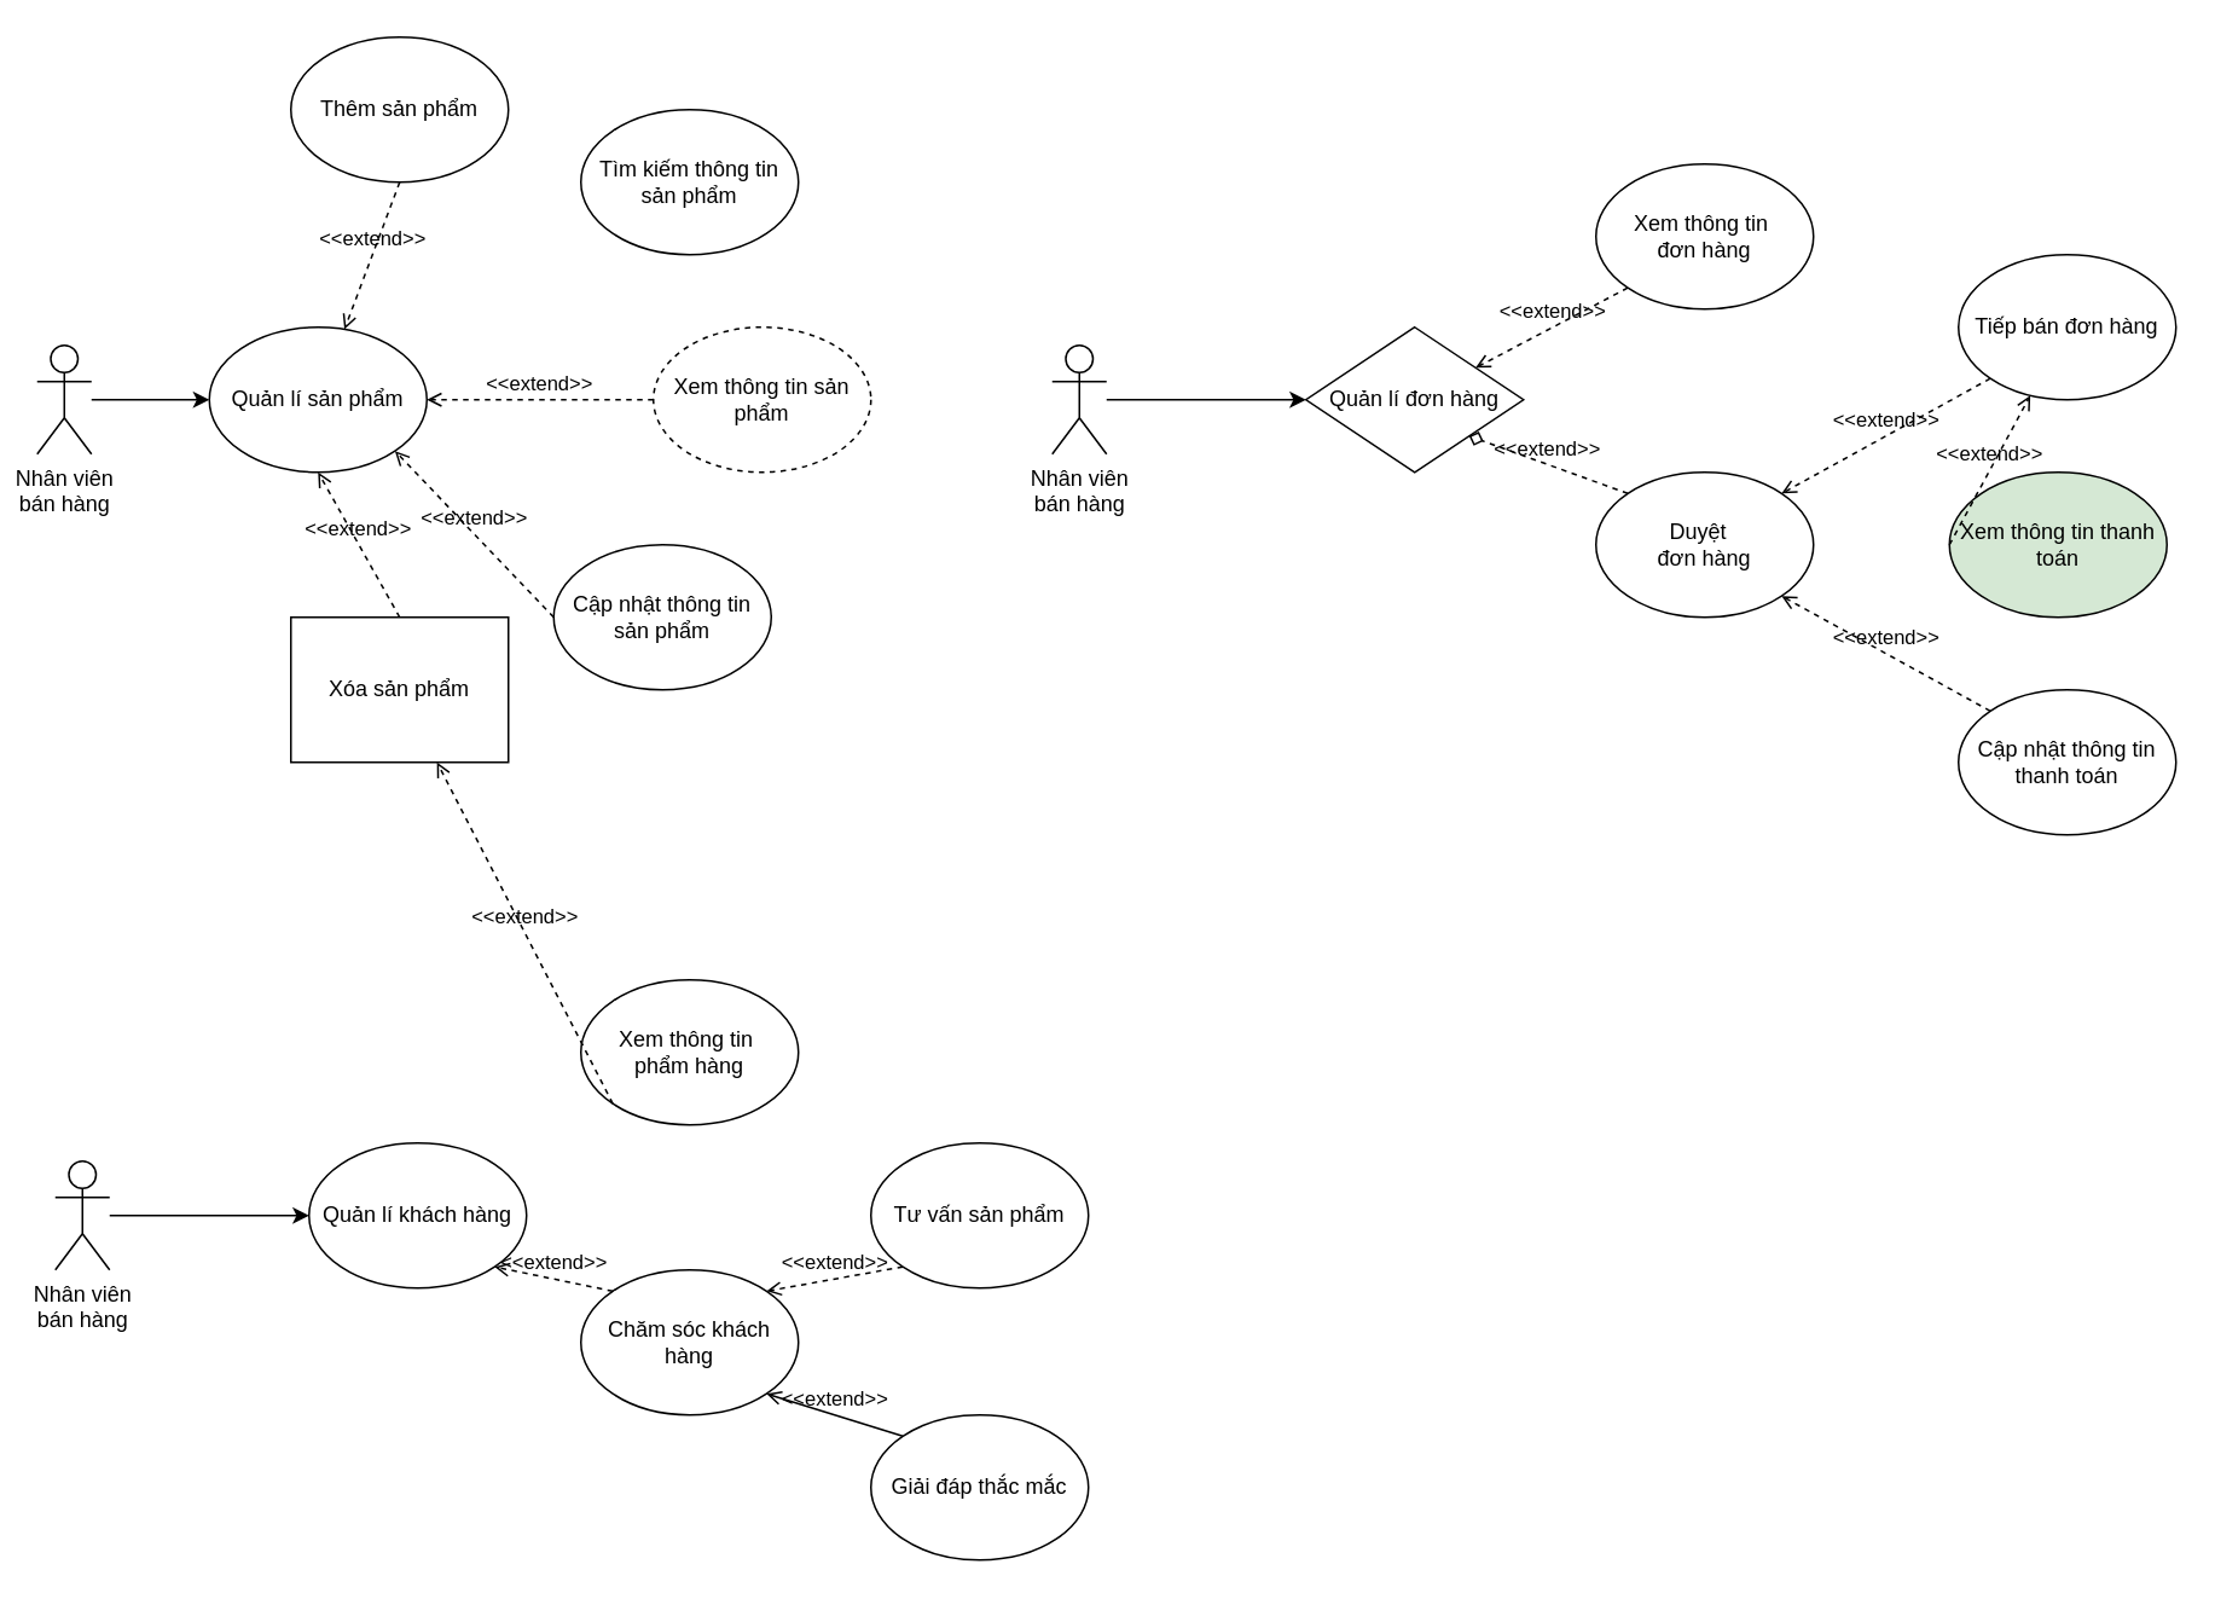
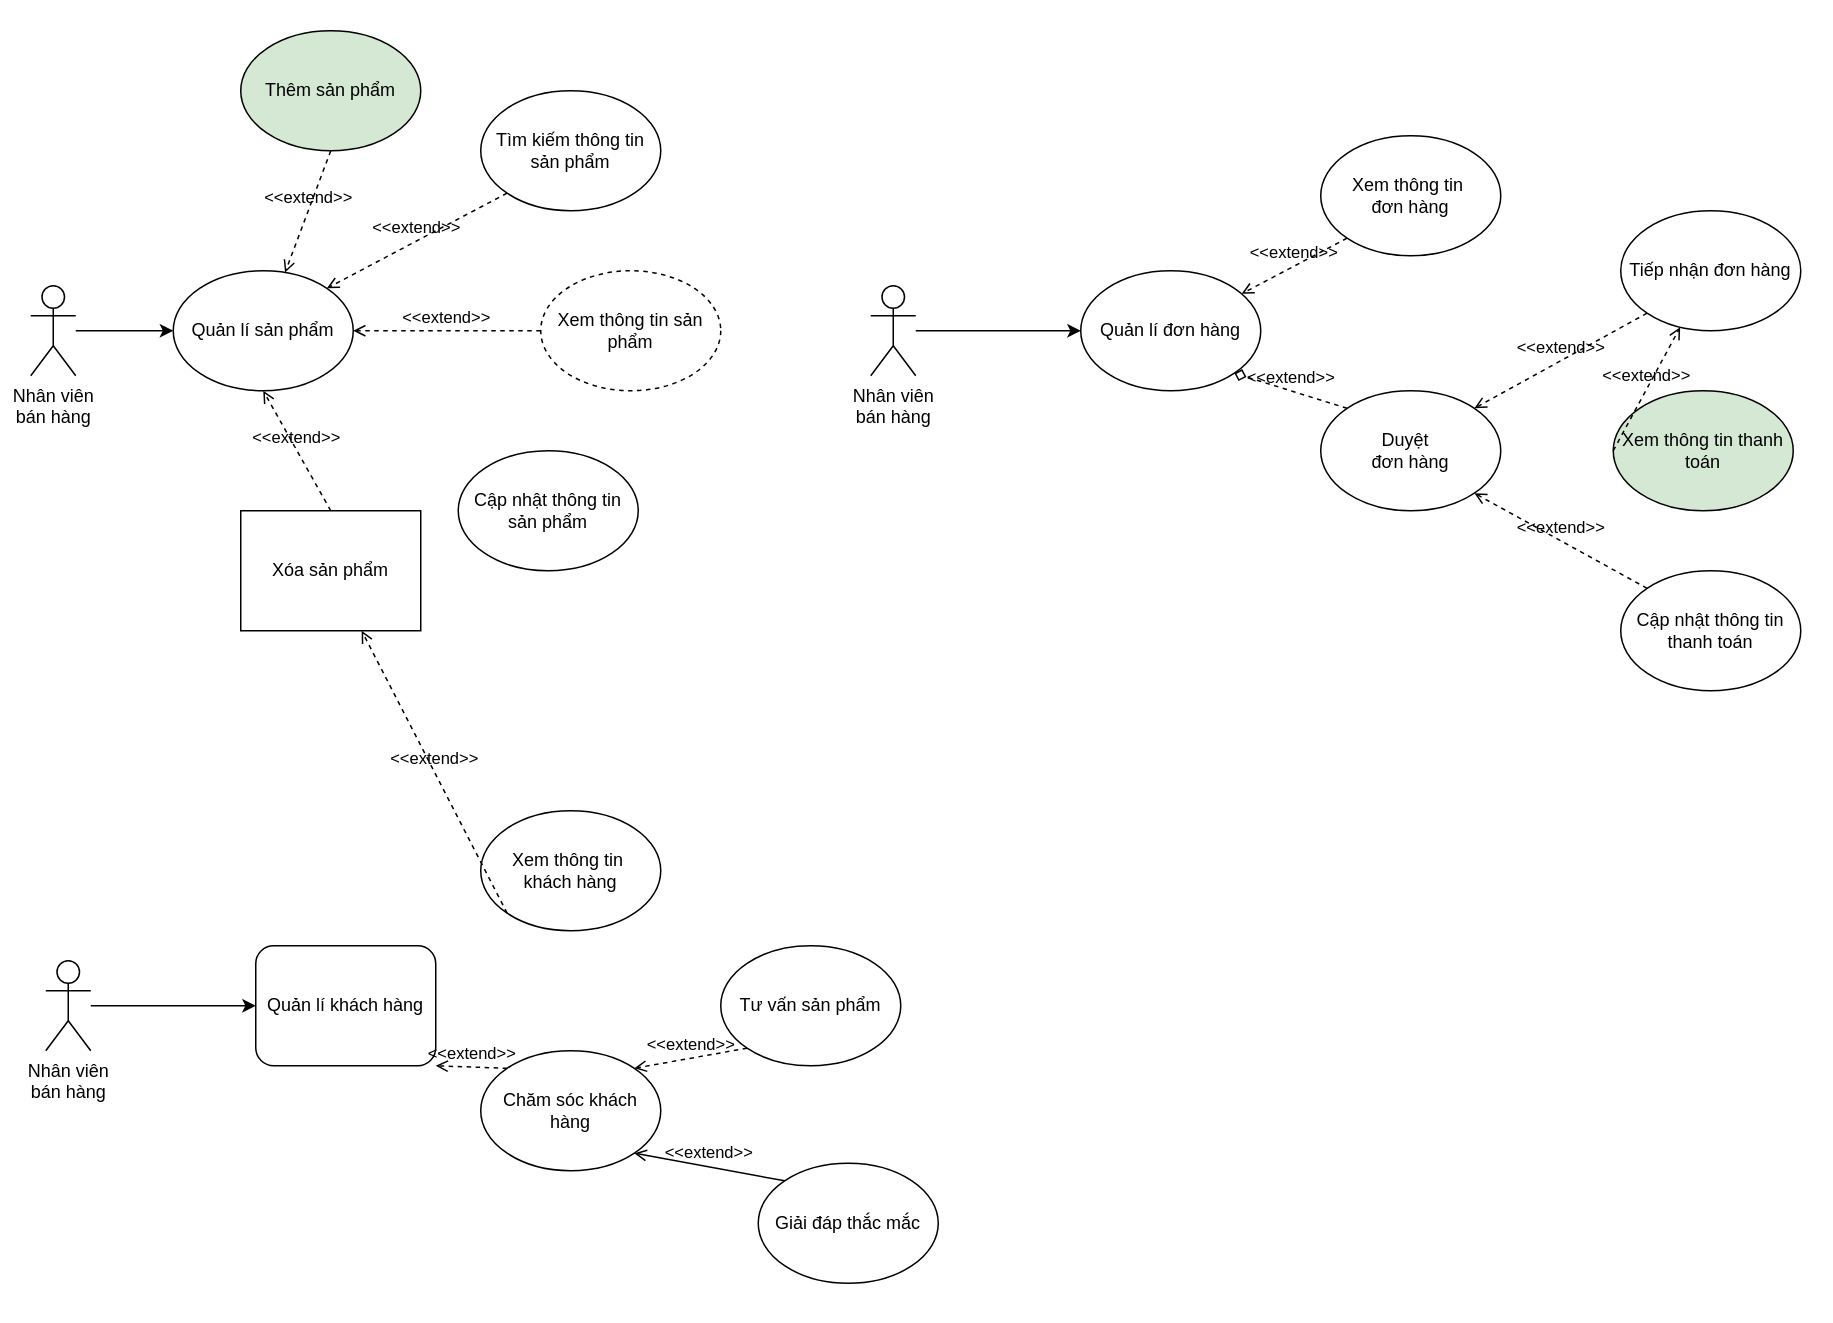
- <mxCell id="5" value="Thêm sản phẩm" style="ellipse;whiteSpace=wrap;html=1;" vertex="1" parent="1"><mxGeometry x="160" y="20" width="120" height="80" as="geometry" /></mxCell>
+ <mxCell id="5" value="Thêm sản phẩm" style="ellipse;whiteSpace=wrap;html=1;fillColor=#d5e8d4;" vertex="1" parent="1"><mxGeometry x="160" y="20" width="120" height="80" as="geometry" /></mxCell>
+ <mxCell id="12" value="&amp;lt;&amp;lt;extend&amp;gt;&amp;gt;" style="html=1;verticalAlign=bottom;labelBackgroundColor=none;endArrow=open;endFill=0;dashed=1;rounded=0;exitX=0;exitY=1;exitDx=0;exitDy=0;entryX=1;entryY=0;entryDx=0;entryDy=0;" edge="1" parent="1" source="6" target="2"><mxGeometry width="160" relative="1" as="geometry"><mxPoint x="230" y="110" as="sourcePoint" /><mxPoint x="230" y="190" as="targetPoint" /></mxGeometry></mxCell>
- <mxCell id="33" value="Tiếp bán đơn hàng" style="ellipse;whiteSpace=wrap;html=1;" vertex="1" parent="1"><mxGeometry x="1080" y="140" width="120" height="80" as="geometry" /></mxCell>
+ <mxCell id="33" value="Tiếp nhận đơn hàng" style="ellipse;whiteSpace=wrap;html=1;" vertex="1" parent="1"><mxGeometry x="1080" y="140" width="120" height="80" as="geometry" /></mxCell>
- <mxCell id="26" value="Quản lí đơn hàng" style="rhombus;whiteSpace=wrap;html=1;" vertex="1" parent="1"><mxGeometry x="720" y="180" width="120" height="80" as="geometry" /></mxCell>
+ <mxCell id="26" value="Quản lí đơn hàng" style="ellipse;whiteSpace=wrap;html=1;" vertex="1" parent="1"><mxGeometry x="720" y="180" width="120" height="80" as="geometry" /></mxCell>
- <mxCell id="13" value="&amp;lt;&amp;lt;extend&amp;gt;&amp;gt;" style="html=1;verticalAlign=bottom;labelBackgroundColor=none;endArrow=open;endFill=0;dashed=1;rounded=0;exitX=0;exitY=0.5;exitDx=0;exitDy=0;entryX=1;entryY=1;entryDx=0;entryDy=0;" edge="1" parent="1" source="7" target="2"><mxGeometry width="160" relative="1" as="geometry"><mxPoint x="348" y="138" as="sourcePoint" /><mxPoint x="272" y="202" as="targetPoint" /></mxGeometry></mxCell>
- <mxCell id="18" value="Xem thông tin&amp;nbsp;&lt;div&gt;phẩm hàng&lt;/div&gt;" style="ellipse;whiteSpace=wrap;html=1;" vertex="1" parent="1"><mxGeometry x="320" y="540" width="120" height="80" as="geometry" /></mxCell>
+ <mxCell id="18" value="Xem thông tin&amp;nbsp;&lt;div&gt;khách hàng&lt;/div&gt;" style="ellipse;whiteSpace=wrap;html=1;" vertex="1" parent="1"><mxGeometry x="320" y="540" width="120" height="80" as="geometry" /></mxCell>
- <mxCell id="15" value="Quản lí khách hàng" style="ellipse;whiteSpace=wrap;html=1;" vertex="1" parent="1"><mxGeometry x="170" y="630" width="120" height="80" as="geometry" /></mxCell>
+ <mxCell id="15" value="Quản lí khách hàng" style="whiteSpace=wrap;html=1;rounded=1;" vertex="1" parent="1"><mxGeometry x="170" y="630" width="120" height="80" as="geometry" /></mxCell>
- <mxCell id="23" value="Giải đáp thắc mắc" style="ellipse;whiteSpace=wrap;html=1;" vertex="1" parent="1"><mxGeometry x="480" y="780" width="120" height="80" as="geometry" /></mxCell>
+ <mxCell id="23" value="Giải đáp thắc mắc" style="ellipse;whiteSpace=wrap;html=1;" vertex="1" parent="1"><mxGeometry x="505" y="775" width="120" height="80" as="geometry" /></mxCell>
